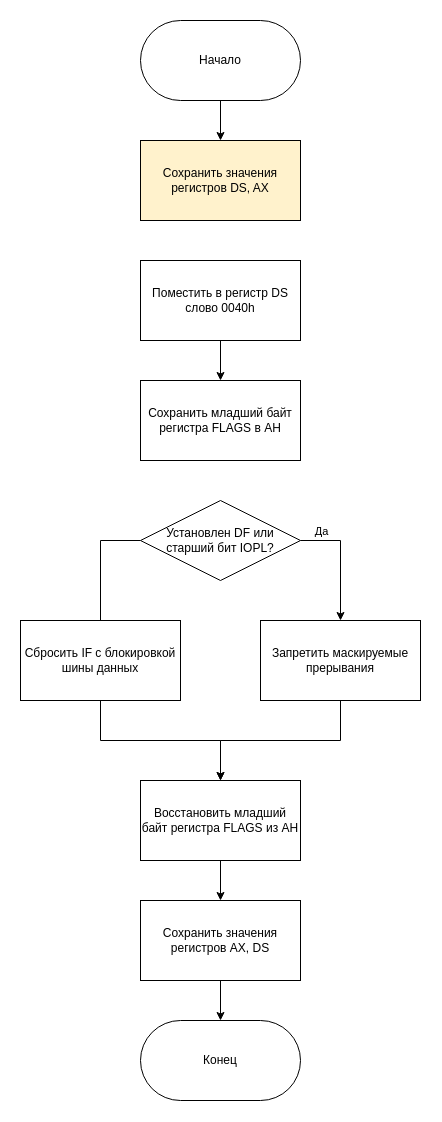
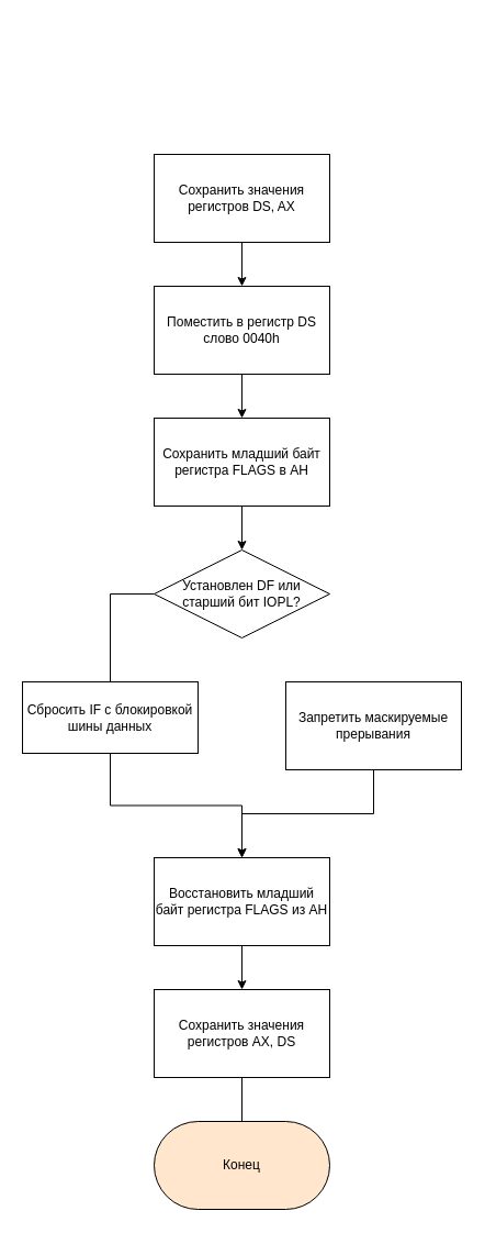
- <mxCell id="3" value="Начало" style="rounded=1;whiteSpace=wrap;html=1;arcSize=50;" parent="1" vertex="1"><mxGeometry x="140" y="20" width="160" height="80" as="geometry" /></mxCell>
- <mxCell id="18" value="" style="endArrow=classic;html=1;exitX=0.5;exitY=1;exitDx=0;exitDy=0;entryX=0.5;entryY=0;entryDx=0;entryDy=0;" parent="1" source="3" target="2" edge="1"><mxGeometry width="50" height="50" relative="1" as="geometry"><mxPoint x="360" y="440" as="sourcePoint" /><mxPoint x="410" y="390" as="targetPoint" /></mxGeometry></mxCell>
- <mxCell id="2" value="Сохранить значения регистров DS, AX" style="rounded=0;whiteSpace=wrap;html=1;fillColor=#fff2cc;" parent="1" vertex="1"><mxGeometry x="140" y="140" width="160" height="80" as="geometry" /></mxCell>
+ <mxCell id="2" value="Сохранить значения регистров DS, AX" style="rounded=0;whiteSpace=wrap;html=1;" parent="1" vertex="1"><mxGeometry x="140" y="140" width="160" height="80" as="geometry" /></mxCell>
+ <mxCell id="19" value="" style="endArrow=classic;html=1;exitX=0.5;exitY=1;exitDx=0;exitDy=0;entryX=0.5;entryY=0;entryDx=0;entryDy=0;" parent="1" source="2" target="5" edge="1"><mxGeometry width="50" height="50" relative="1" as="geometry"><mxPoint x="360" y="440" as="sourcePoint" /><mxPoint x="410" y="390" as="targetPoint" /></mxGeometry></mxCell>
+ <mxCell id="6" style="edgeStyle=orthogonalEdgeStyle;rounded=0;html=1;exitX=0.5;exitY=1;exitDx=0;exitDy=0;entryX=0.5;entryY=0;entryDx=0;entryDy=0;" parent="1" source="7" target="11" edge="1"><mxGeometry relative="1" as="geometry" /></mxCell>
- <mxCell id="9" style="edgeStyle=orthogonalEdgeStyle;rounded=0;html=1;exitX=1;exitY=0.5;exitDx=0;exitDy=0;entryX=0.5;entryY=0;entryDx=0;entryDy=0;" parent="1" source="11" target="15" edge="1"><mxGeometry relative="1" as="geometry" /></mxCell>
- <mxCell id="10" value="Да" style="edgeLabel;html=1;align=center;verticalAlign=middle;resizable=0;points=[];" vertex="1" connectable="0" parent="9"><mxGeometry x="-0.4" y="1" relative="1" as="geometry"><mxPoint x="-16" y="-9" as="offset" /></mxGeometry></mxCell>
- <mxCell id="13" value="Сбросить IF с блокировкой шины данных" style="rounded=0;whiteSpace=wrap;html=1;" parent="1" vertex="1"><mxGeometry x="20" y="620" width="160" height="80" as="geometry" /></mxCell>
+ <mxCell id="13" value="Сбросить IF с блокировкой шины данных" style="rounded=0;whiteSpace=wrap;html=1;" parent="1" vertex="1"><mxGeometry x="20" y="620" width="160" height="65" as="geometry" /></mxCell>
- <mxCell id="20" style="edgeStyle=orthogonalEdgeStyle;rounded=0;html=1;exitX=0.5;exitY=1;exitDx=0;exitDy=0;entryX=0.5;entryY=0;entryDx=0;entryDy=0;" parent="1" source="21" target="22" edge="1"><mxGeometry relative="1" as="geometry" /></mxCell>
+ <mxCell id="20" style="edgeStyle=orthogonalEdgeStyle;rounded=0;html=1;exitX=0.5;exitY=1;exitDx=0;exitDy=0;entryX=0.5;entryY=0;entryDx=0;entryDy=0;endArrow=none;" parent="1" source="21" target="22" edge="1"><mxGeometry relative="1" as="geometry" /></mxCell>
- <mxCell id="22" value="Конец" style="rounded=1;whiteSpace=wrap;html=1;arcSize=50;" parent="1" vertex="1"><mxGeometry x="140" y="1020" width="160" height="80" as="geometry" /></mxCell>
+ <mxCell id="22" value="Конец" style="rounded=1;whiteSpace=wrap;html=1;arcSize=50;fillColor=#ffe6cc;" parent="1" vertex="1"><mxGeometry x="140" y="1020" width="160" height="80" as="geometry" /></mxCell>
